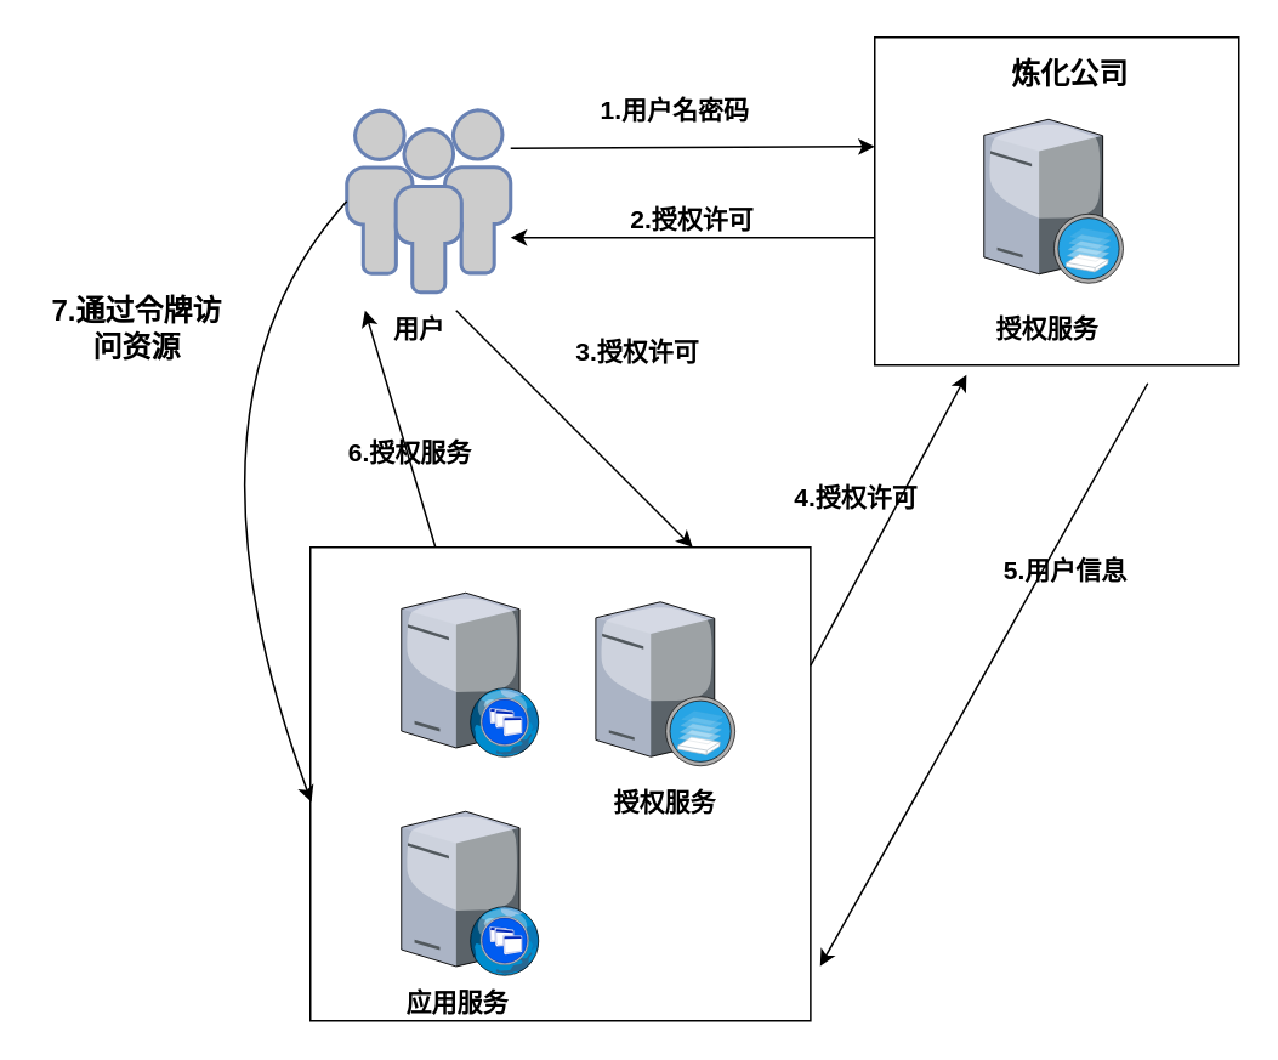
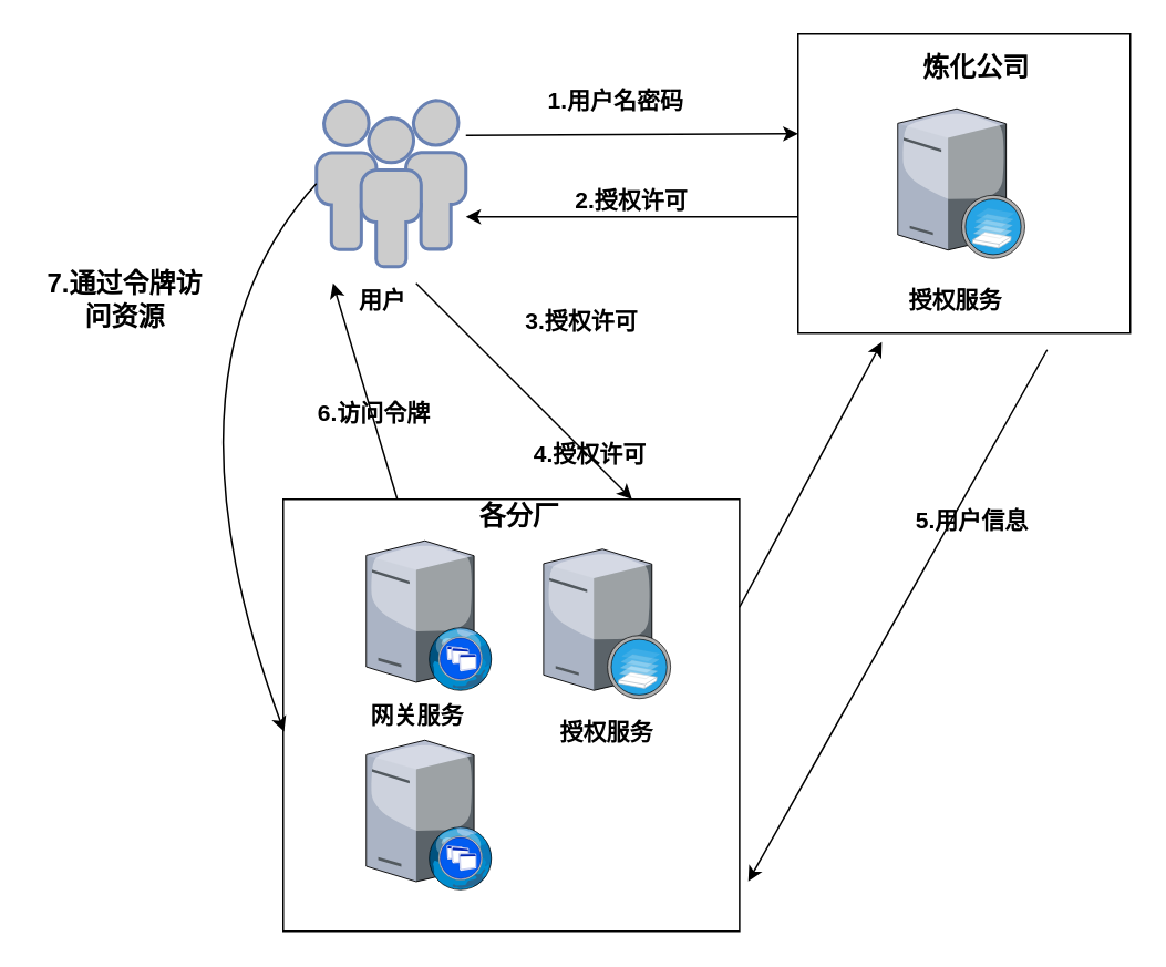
- <mxCell id="21" value="&lt;b&gt;&lt;font style=&quot;font-size: 14px&quot;&gt;6.授权服务&lt;/font&gt;&lt;/b&gt;" style="text;html=1;strokeColor=none;fillColor=none;align=center;verticalAlign=middle;whiteSpace=wrap;rounded=0;" vertex="1" parent="1"><mxGeometry x="185" y="235" width="80" height="25" as="geometry" /></mxCell>
+ <mxCell id="21" value="&lt;b&gt;&lt;font style=&quot;font-size: 14px&quot;&gt;6.访问令牌&lt;/font&gt;&lt;/b&gt;" style="text;html=1;strokeColor=none;fillColor=none;align=center;verticalAlign=middle;whiteSpace=wrap;rounded=0;" vertex="1" parent="1"><mxGeometry x="185" y="235" width="80" height="25" as="geometry" /></mxCell>
- <mxCell id="17" value="&lt;b&gt;&lt;font style=&quot;font-size: 14px&quot;&gt;4.授权许可&lt;/font&gt;&lt;/b&gt;" style="text;html=1;strokeColor=none;fillColor=none;align=center;verticalAlign=middle;whiteSpace=wrap;rounded=0;" vertex="1" parent="1"><mxGeometry x="430" y="260" width="80" height="25" as="geometry" /></mxCell>
+ <mxCell id="17" value="&lt;b&gt;&lt;font style=&quot;font-size: 14px&quot;&gt;4.授权许可&lt;/font&gt;&lt;/b&gt;" style="text;html=1;strokeColor=none;fillColor=none;align=center;verticalAlign=middle;whiteSpace=wrap;rounded=0;" vertex="1" parent="1"><mxGeometry x="315" y="260" width="80" height="25" as="geometry" /></mxCell>
+ <mxCell id="25" value="&lt;b&gt;&lt;font style=&quot;font-size: 16px&quot;&gt;各分厂&lt;/font&gt;&lt;/b&gt;" style="text;html=1;strokeColor=none;fillColor=none;align=center;verticalAlign=middle;whiteSpace=wrap;rounded=0;" vertex="1" parent="1"><mxGeometry x="265" y="300" width="95" height="20" as="geometry" /></mxCell>
+ <mxCell id="29" value="&lt;b&gt;&lt;font style=&quot;font-size: 14px&quot;&gt;网关服务&lt;/font&gt;&lt;/b&gt;" style="text;html=1;strokeColor=none;fillColor=none;align=center;verticalAlign=middle;whiteSpace=wrap;rounded=0;" vertex="1" parent="1"><mxGeometry x="206" y="420" width="90" height="20" as="geometry" /></mxCell>
- <mxCell id="27" value="&lt;b&gt;&lt;font style=&quot;font-size: 14px&quot;&gt;应用服务&lt;/font&gt;&lt;/b&gt;" style="text;html=1;strokeColor=none;fillColor=none;align=center;verticalAlign=middle;whiteSpace=wrap;rounded=0;" vertex="1" parent="1"><mxGeometry x="206" y="540" width="90" height="20" as="geometry" /></mxCell>
